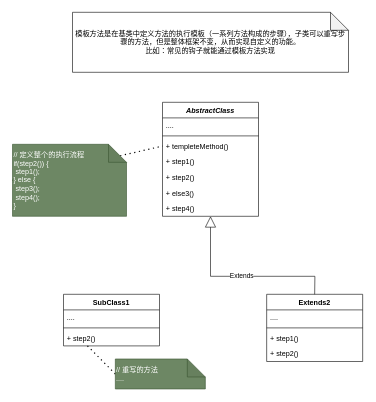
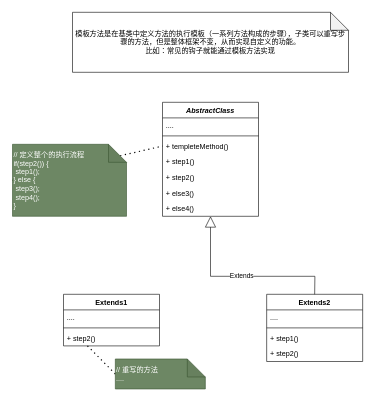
- <mxCell id="14" value="+ step4()" style="text;strokeColor=none;fillColor=none;align=left;verticalAlign=top;spacingLeft=4;spacingRight=4;overflow=hidden;rotatable=0;points=[[0,0.5],[1,0.5]];portConstraint=eastwest;fontStyle=0" vertex="1" parent="7"><mxGeometry y="164" width="160" height="26" as="geometry" /></mxCell>
+ <mxCell id="14" value="+ else4()" style="text;strokeColor=none;fillColor=none;align=left;verticalAlign=top;spacingLeft=4;spacingRight=4;overflow=hidden;rotatable=0;points=[[0,0.5],[1,0.5]];portConstraint=eastwest;fontStyle=0" vertex="1" parent="7"><mxGeometry y="164" width="160" height="26" as="geometry" /></mxCell>
- <mxCell id="3" value="SubClass1" style="swimlane;fontStyle=1;align=center;verticalAlign=top;childLayout=stackLayout;horizontal=1;startSize=26;horizontalStack=0;resizeParent=1;resizeParentMax=0;resizeLast=0;collapsible=1;marginBottom=0;" vertex="1" parent="1"><mxGeometry x="105" y="490" width="160" height="86" as="geometry" /></mxCell>
+ <mxCell id="3" value="Extends1" style="swimlane;fontStyle=1;align=center;verticalAlign=top;childLayout=stackLayout;horizontal=1;startSize=26;horizontalStack=0;resizeParent=1;resizeParentMax=0;resizeLast=0;collapsible=1;marginBottom=0;" vertex="1" parent="1"><mxGeometry x="105" y="490" width="160" height="86" as="geometry" /></mxCell>
